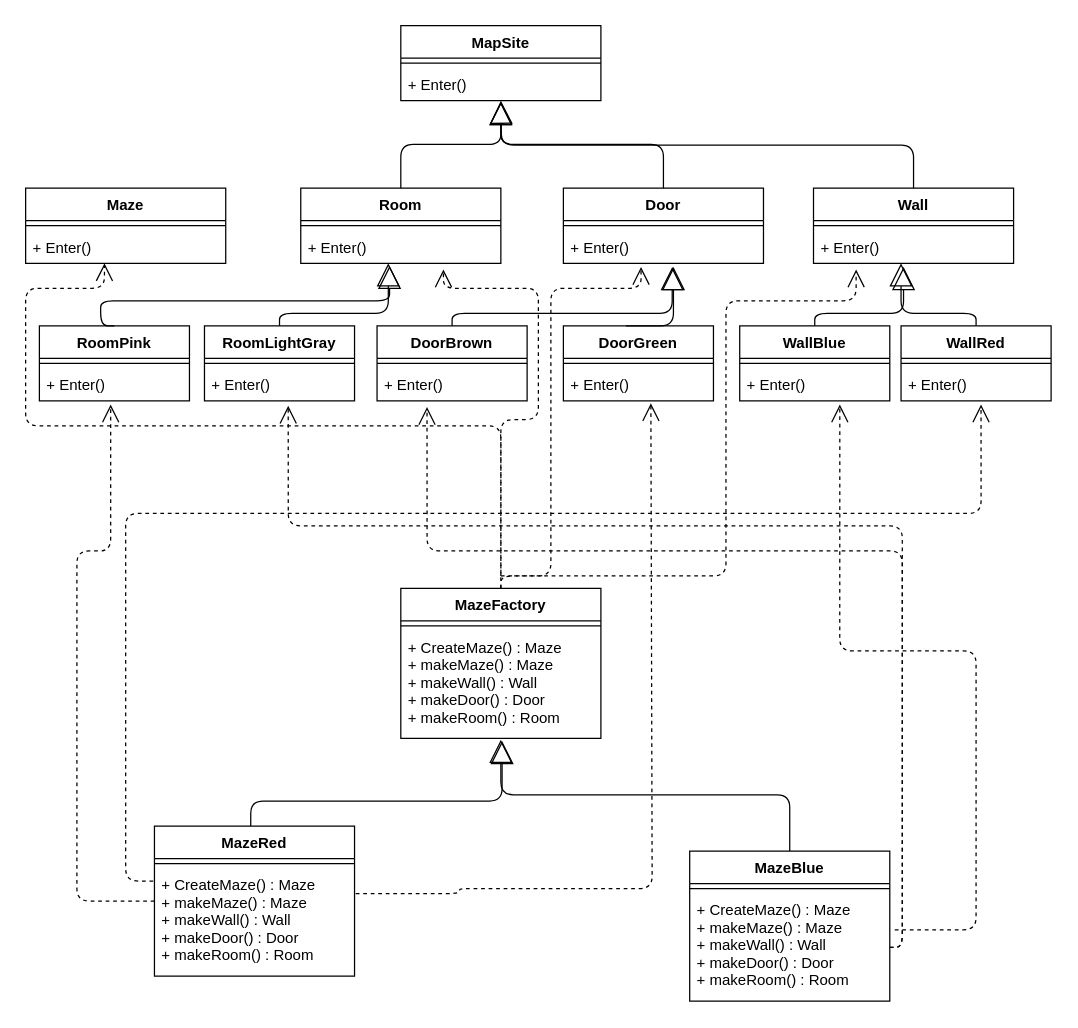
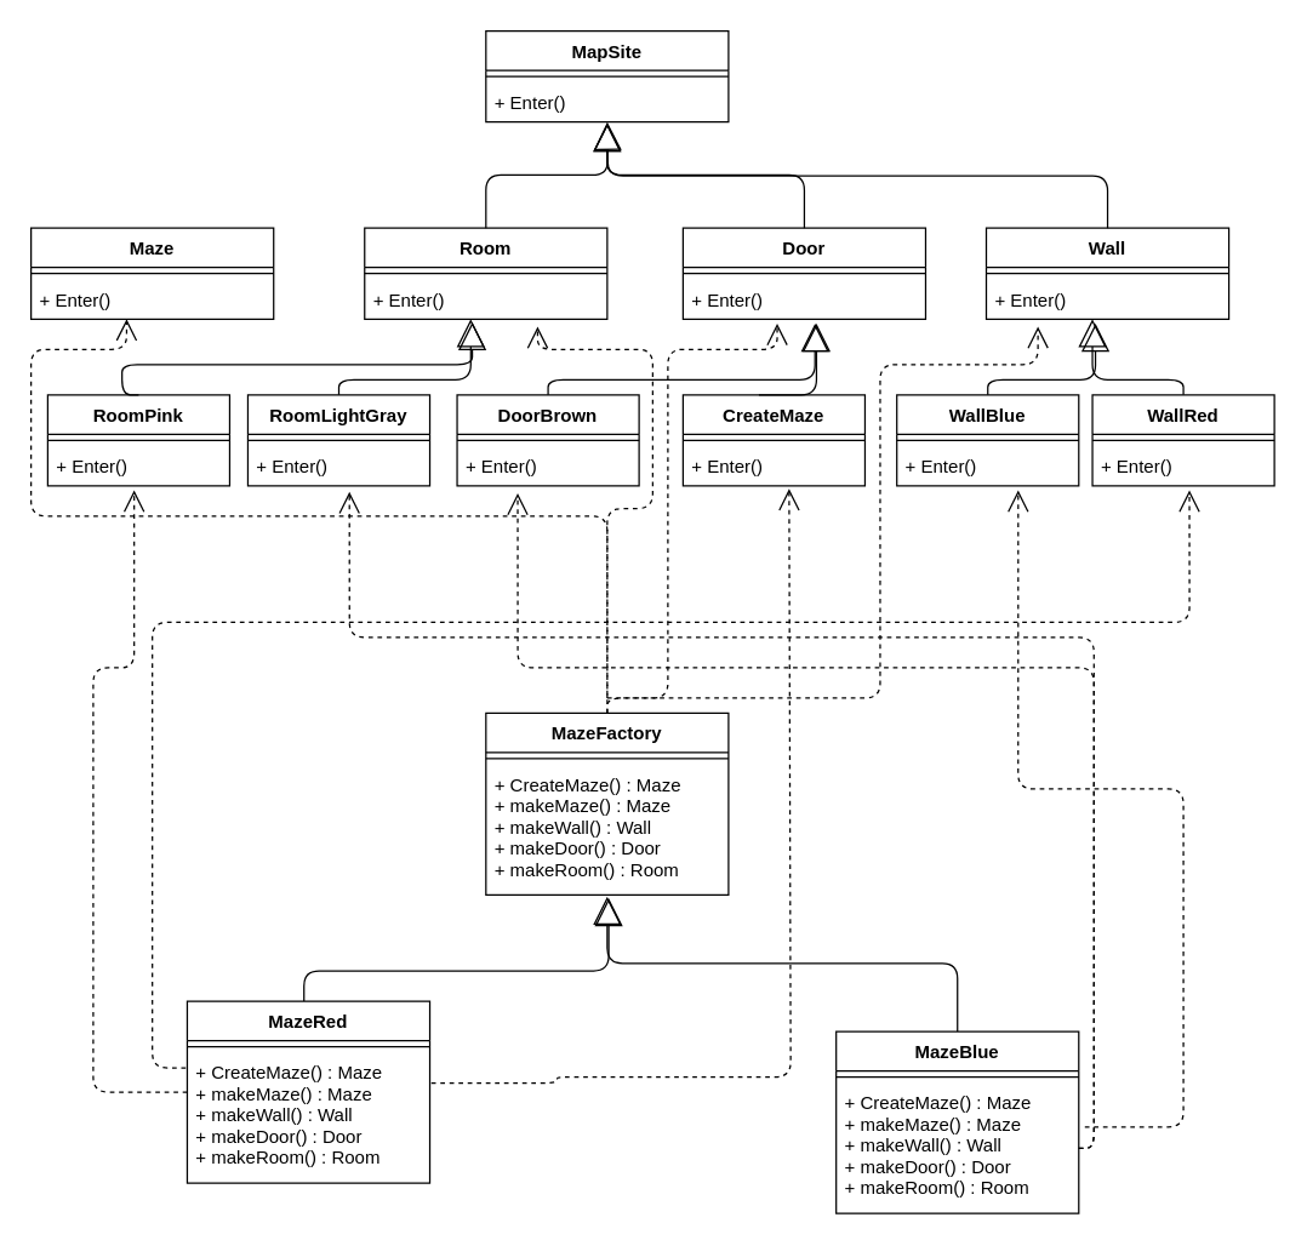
- <mxCell id="40" value="DoorGreen" style="swimlane;fontStyle=1;align=center;verticalAlign=top;childLayout=stackLayout;horizontal=1;startSize=26;horizontalStack=0;resizeParent=1;resizeParentMax=0;resizeLast=0;collapsible=1;marginBottom=0;" vertex="1" parent="1"><mxGeometry x="450" y="260" width="120" height="60" as="geometry" /></mxCell>
+ <mxCell id="40" value="CreateMaze" style="swimlane;fontStyle=1;align=center;verticalAlign=top;childLayout=stackLayout;horizontal=1;startSize=26;horizontalStack=0;resizeParent=1;resizeParentMax=0;resizeLast=0;collapsible=1;marginBottom=0;" vertex="1" parent="1"><mxGeometry x="450" y="260" width="120" height="60" as="geometry" /></mxCell>
